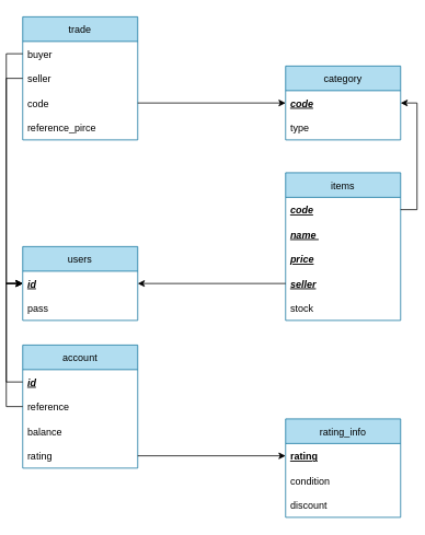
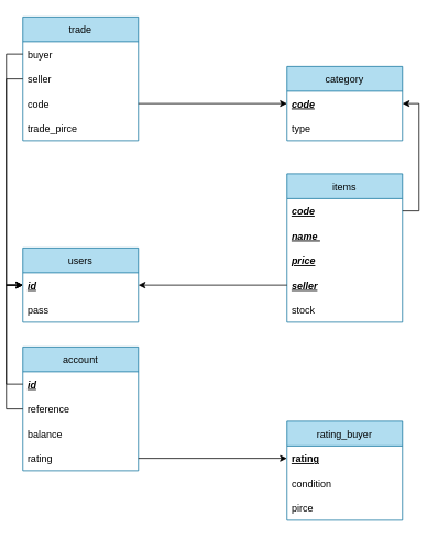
- <mxCell id="18" value="reference_pirce" style="text;strokeColor=none;fillColor=none;align=left;verticalAlign=middle;spacingLeft=4;spacingRight=4;overflow=hidden;points=[[0,0.5],[1,0.5]];portConstraint=eastwest;rotatable=0;" vertex="1" parent="14"><mxGeometry y="120" width="140" height="30" as="geometry" /></mxCell>
+ <mxCell id="18" value="trade_pirce" style="text;strokeColor=none;fillColor=none;align=left;verticalAlign=middle;spacingLeft=4;spacingRight=4;overflow=hidden;points=[[0,0.5],[1,0.5]];portConstraint=eastwest;rotatable=0;" vertex="1" parent="14"><mxGeometry y="120" width="140" height="30" as="geometry" /></mxCell>
- <mxCell id="19" value="rating_info" style="swimlane;fontStyle=0;childLayout=stackLayout;horizontal=1;startSize=30;horizontalStack=0;resizeParent=1;resizeParentMax=0;resizeLast=0;collapsible=1;marginBottom=0;fillColor=#b1ddf0;strokeColor=#10739e;" vertex="1" parent="1"><mxGeometry x="340" y="510" width="140" height="120" as="geometry" /></mxCell>
+ <mxCell id="19" value="rating_buyer" style="swimlane;fontStyle=0;childLayout=stackLayout;horizontal=1;startSize=30;horizontalStack=0;resizeParent=1;resizeParentMax=0;resizeLast=0;collapsible=1;marginBottom=0;fillColor=#b1ddf0;strokeColor=#10739e;" vertex="1" parent="1"><mxGeometry x="340" y="510" width="140" height="120" as="geometry" /></mxCell>
- <mxCell id="22" value="discount" style="text;strokeColor=none;fillColor=none;align=left;verticalAlign=middle;spacingLeft=4;spacingRight=4;overflow=hidden;points=[[0,0.5],[1,0.5]];portConstraint=eastwest;rotatable=0;" vertex="1" parent="19"><mxGeometry y="90" width="140" height="30" as="geometry" /></mxCell>
+ <mxCell id="22" value="pirce" style="text;strokeColor=none;fillColor=none;align=left;verticalAlign=middle;spacingLeft=4;spacingRight=4;overflow=hidden;points=[[0,0.5],[1,0.5]];portConstraint=eastwest;rotatable=0;" vertex="1" parent="19"><mxGeometry y="90" width="140" height="30" as="geometry" /></mxCell>
